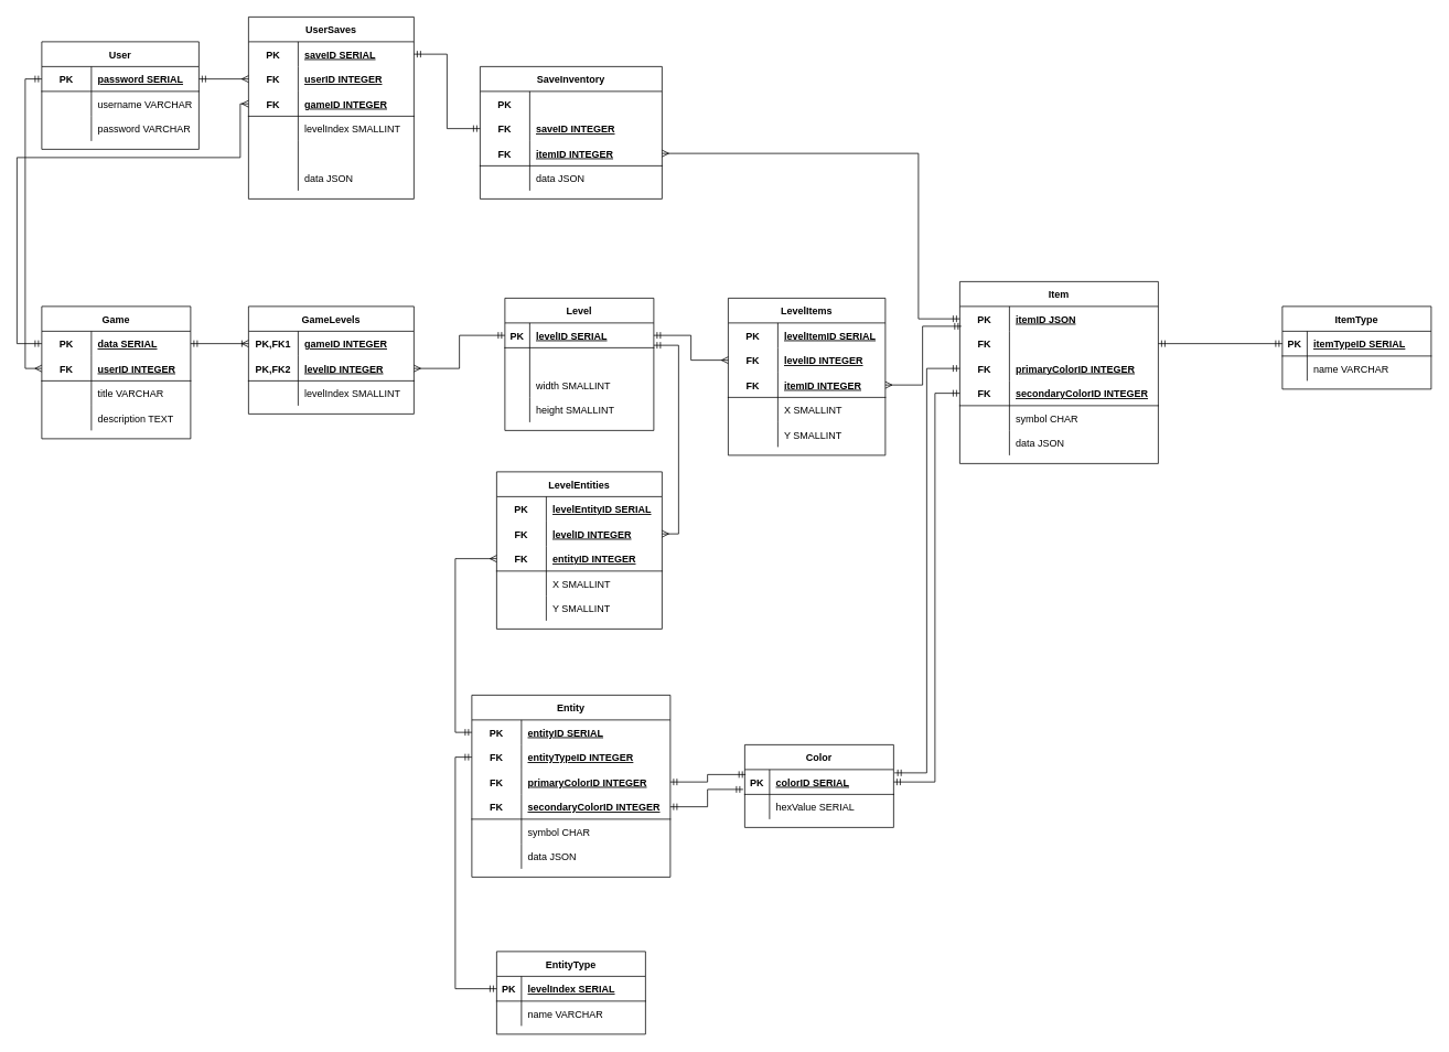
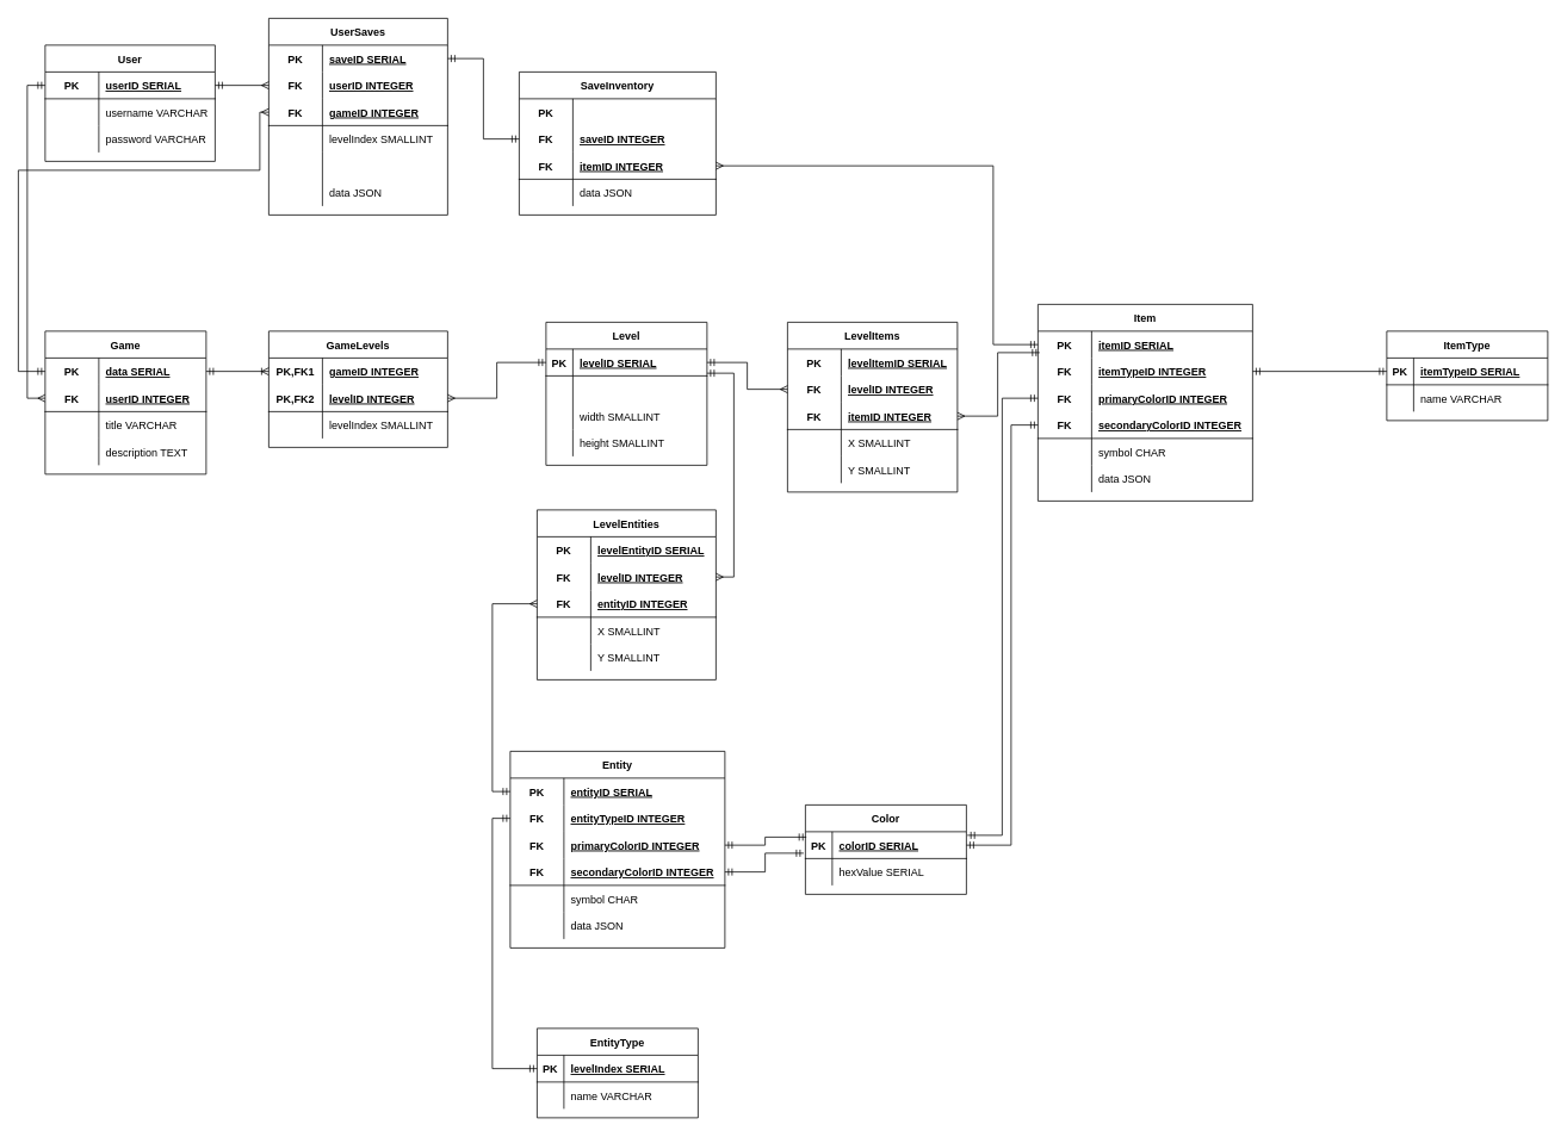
- <mxCell id="5" value="password SERIAL" style="shape=partialRectangle;connectable=0;fillColor=none;top=0;left=0;bottom=0;right=0;align=left;spacingLeft=6;fontStyle=5;overflow=hidden;" parent="3" vertex="1"><mxGeometry x="60" width="130" height="30" as="geometry" /></mxCell>
+ <mxCell id="5" value="userID SERIAL" style="shape=partialRectangle;connectable=0;fillColor=none;top=0;left=0;bottom=0;right=0;align=left;spacingLeft=6;fontStyle=5;overflow=hidden;" parent="3" vertex="1"><mxGeometry x="60" width="130" height="30" as="geometry" /></mxCell>
- <mxCell id="112" value="itemID JSON" style="shape=partialRectangle;connectable=0;fillColor=none;top=0;left=0;bottom=0;right=0;align=left;spacingLeft=6;fontStyle=5;overflow=hidden;" parent="110" vertex="1"><mxGeometry x="60" width="180" height="30" as="geometry" /></mxCell>
+ <mxCell id="112" value="itemID SERIAL" style="shape=partialRectangle;connectable=0;fillColor=none;top=0;left=0;bottom=0;right=0;align=left;spacingLeft=6;fontStyle=5;overflow=hidden;" parent="110" vertex="1"><mxGeometry x="60" width="180" height="30" as="geometry" /></mxCell>
+ <mxCell id="115" value="itemTypeID INTEGER" style="shape=partialRectangle;connectable=0;fillColor=none;top=0;left=0;bottom=0;right=0;align=left;spacingLeft=6;fontStyle=5;overflow=hidden;" vertex="1" parent="113"><mxGeometry x="60" width="180" height="30" as="geometry" /></mxCell>
